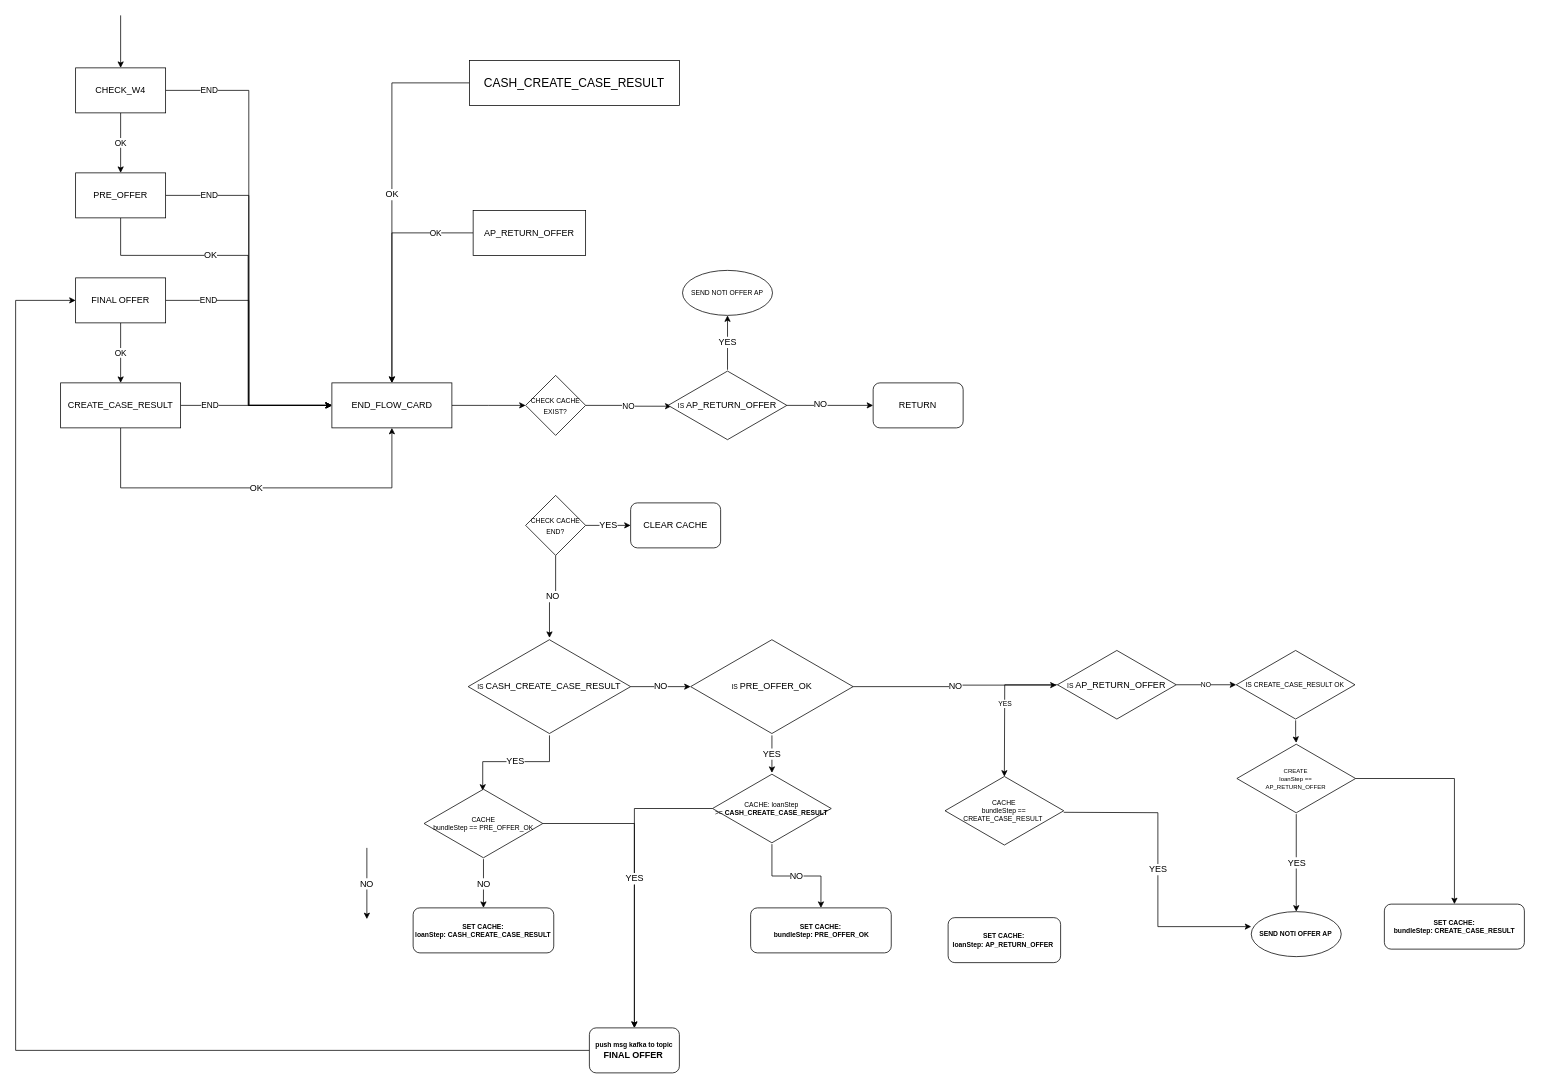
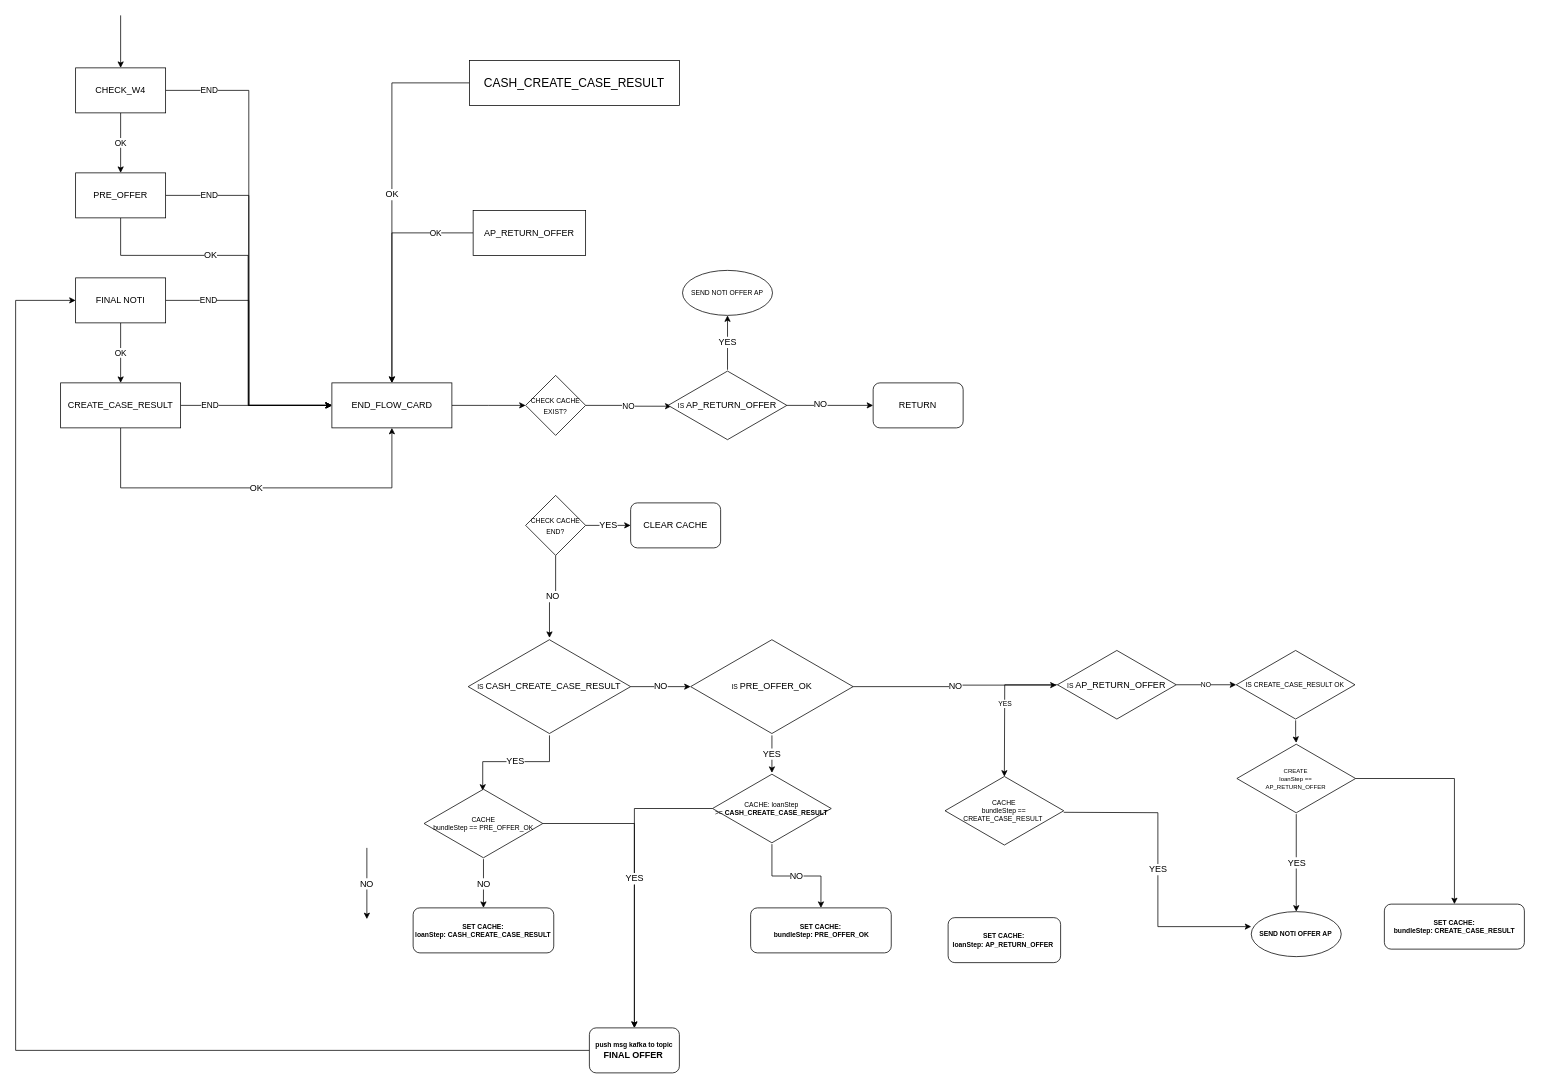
- <mxCell id="11" value="FINAL OFFER" style="rounded=0;whiteSpace=wrap;html=1;" vertex="1" parent="1"><mxGeometry x="100.02" y="370" width="120" height="60" as="geometry" /></mxCell>
+ <mxCell id="11" value="FINAL NOTI" style="rounded=0;whiteSpace=wrap;html=1;" vertex="1" parent="1"><mxGeometry x="100.02" y="370" width="120" height="60" as="geometry" /></mxCell>
